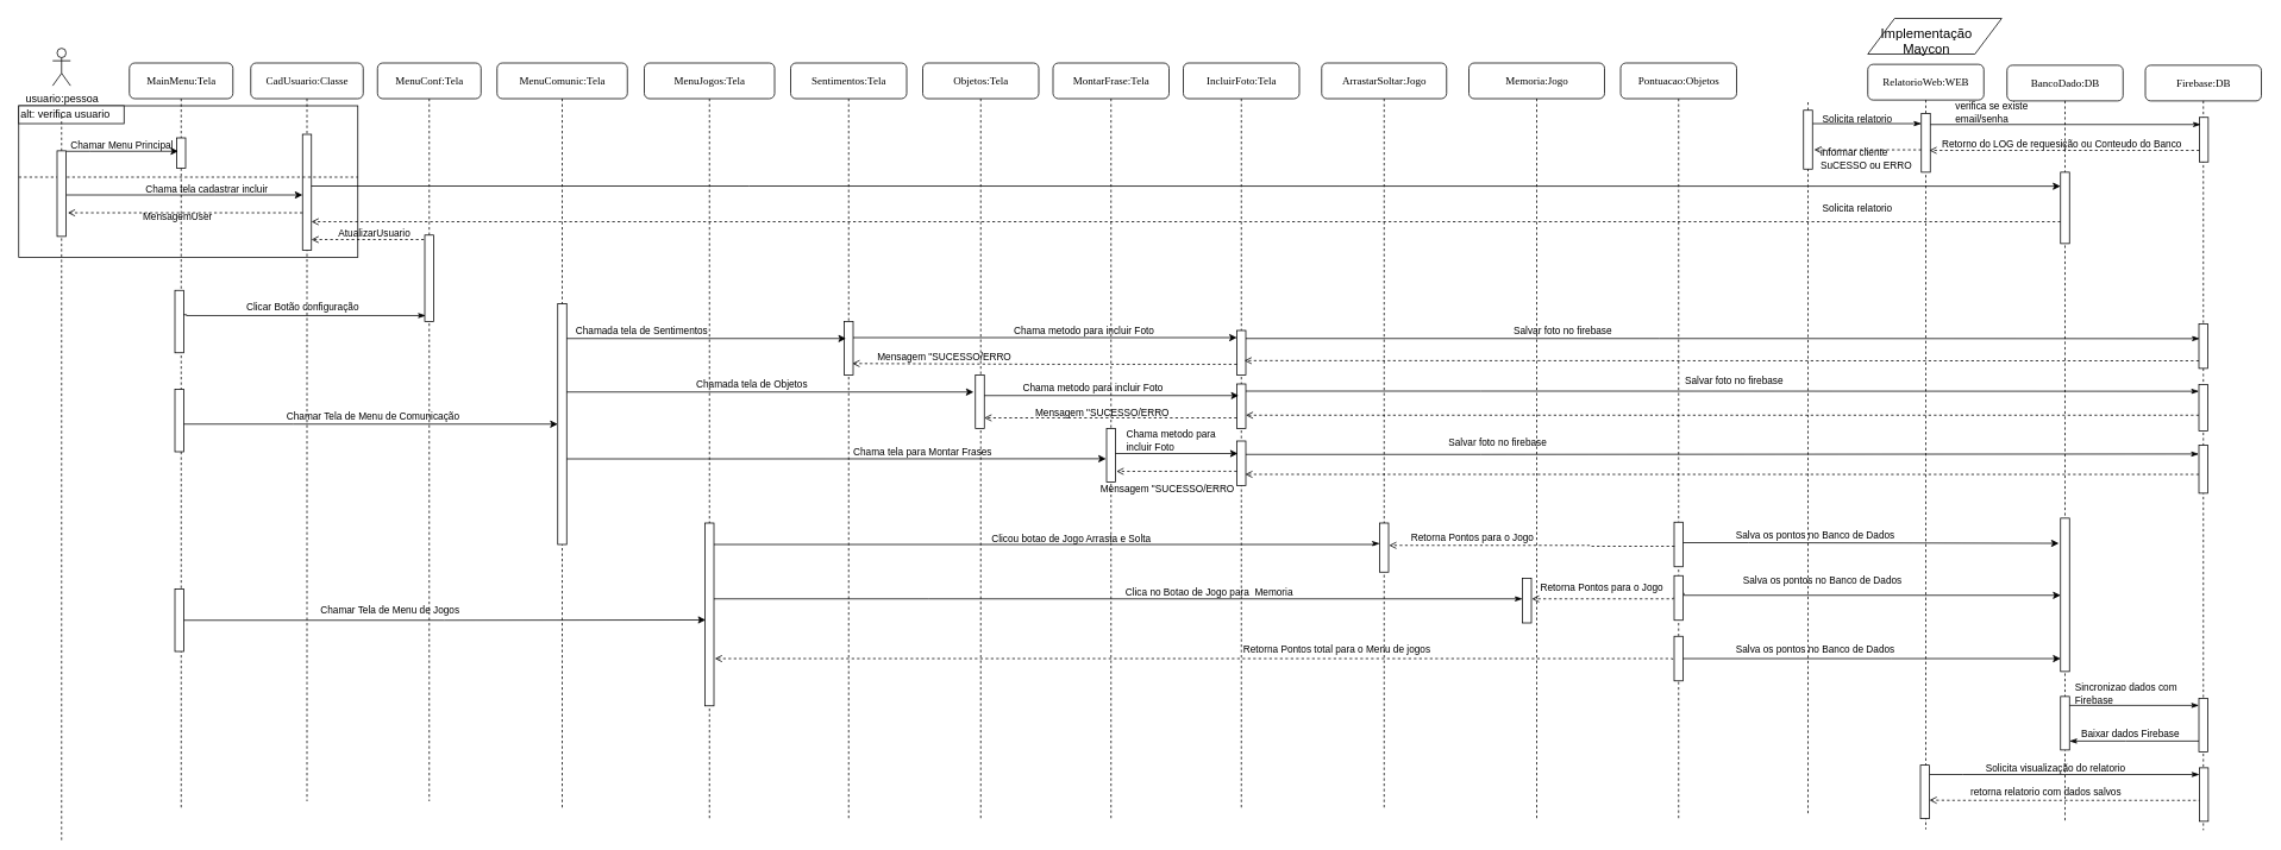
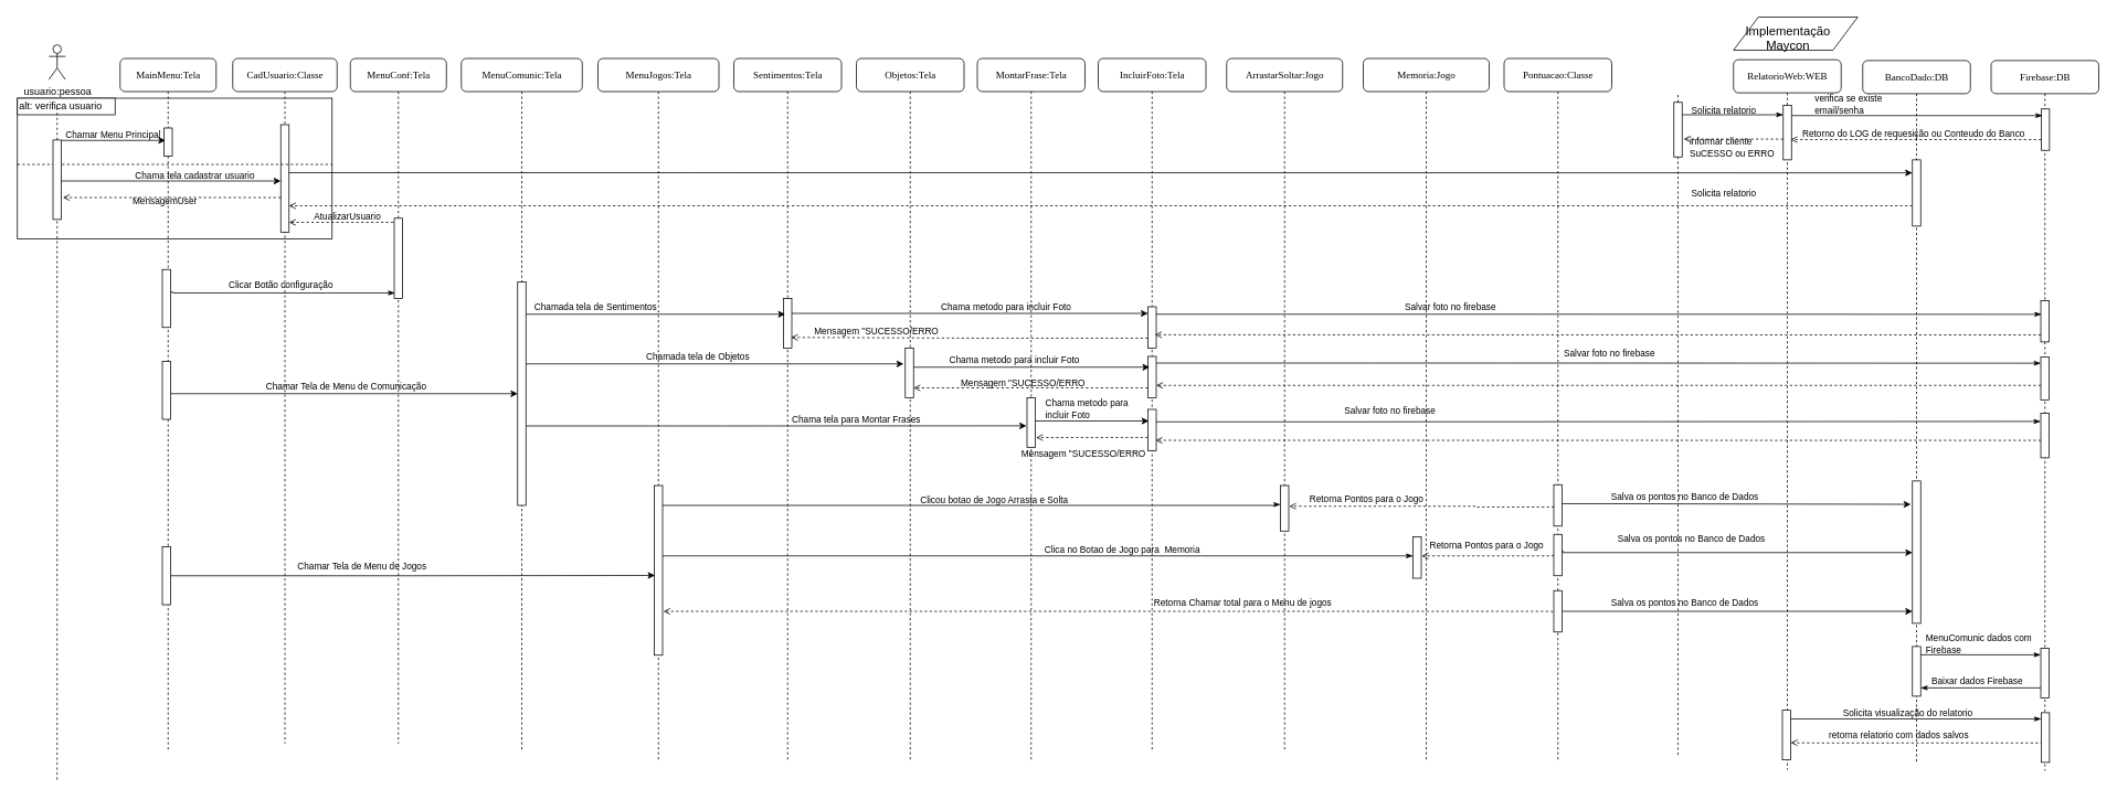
- <mxCell id="44" value="Pontuacao:Objetos" style="shape=umlLifeline;perimeter=lifelinePerimeter;whiteSpace=wrap;html=1;container=1;collapsible=0;recursiveResize=0;outlineConnect=0;rounded=1;shadow=0;comic=0;labelBackgroundColor=none;strokeColor=#000000;strokeWidth=1;fillColor=#FFFFFF;fontFamily=Verdana;fontSize=12;fontColor=#000000;align=center;" parent="1" vertex="1"><mxGeometry x="1815.5" y="70" width="130" height="848" as="geometry" /></mxCell>
+ <mxCell id="44" value="Pontuacao:Classe" style="shape=umlLifeline;perimeter=lifelinePerimeter;whiteSpace=wrap;html=1;container=1;collapsible=0;recursiveResize=0;outlineConnect=0;rounded=1;shadow=0;comic=0;labelBackgroundColor=none;strokeColor=#000000;strokeWidth=1;fillColor=#FFFFFF;fontFamily=Verdana;fontSize=12;fontColor=#000000;align=center;" parent="1" vertex="1"><mxGeometry x="1815.5" y="70" width="130" height="848" as="geometry" /></mxCell>
- <mxCell id="24" value="Chama tela cadastrar incluir" style="text;html=1;strokeColor=none;fillColor=none;align=left;verticalAlign=middle;whiteSpace=wrap;rounded=0;fontSize=11;" parent="1" vertex="1"><mxGeometry x="160.5" y="202" width="150" height="20" as="geometry" /></mxCell>
+ <mxCell id="24" value="Chama tela cadastrar usuario" style="text;html=1;strokeColor=none;fillColor=none;align=left;verticalAlign=middle;whiteSpace=wrap;rounded=0;fontSize=11;" parent="1" vertex="1"><mxGeometry x="160.5" y="202" width="150" height="20" as="geometry" /></mxCell>
- <mxCell id="72" value="Retorna Pontos total para o Menu de jogos" style="text;html=1;strokeColor=none;fillColor=none;align=left;verticalAlign=middle;whiteSpace=wrap;rounded=0;fontSize=11;" parent="1" vertex="1"><mxGeometry x="1390.5" y="718" width="220" height="20" as="geometry" /></mxCell>
+ <mxCell id="72" value="Retorna Chamar total para o Menu de jogos" style="text;html=1;strokeColor=none;fillColor=none;align=left;verticalAlign=middle;whiteSpace=wrap;rounded=0;fontSize=11;" parent="1" vertex="1"><mxGeometry x="1390.5" y="718" width="220" height="20" as="geometry" /></mxCell>
- <mxCell id="117" value="Sincronizao dados com Firebase" style="text;html=1;strokeColor=none;fillColor=none;align=left;verticalAlign=middle;whiteSpace=wrap;rounded=0;fontSize=11;" parent="1" vertex="1"><mxGeometry x="2322.5" y="767.5" width="141" height="20" as="geometry" /></mxCell>
+ <mxCell id="117" value="MenuComunic dados com Firebase" style="text;html=1;strokeColor=none;fillColor=none;align=left;verticalAlign=middle;whiteSpace=wrap;rounded=0;fontSize=11;" parent="1" vertex="1"><mxGeometry x="2322.5" y="767.5" width="141" height="20" as="geometry" /></mxCell>
